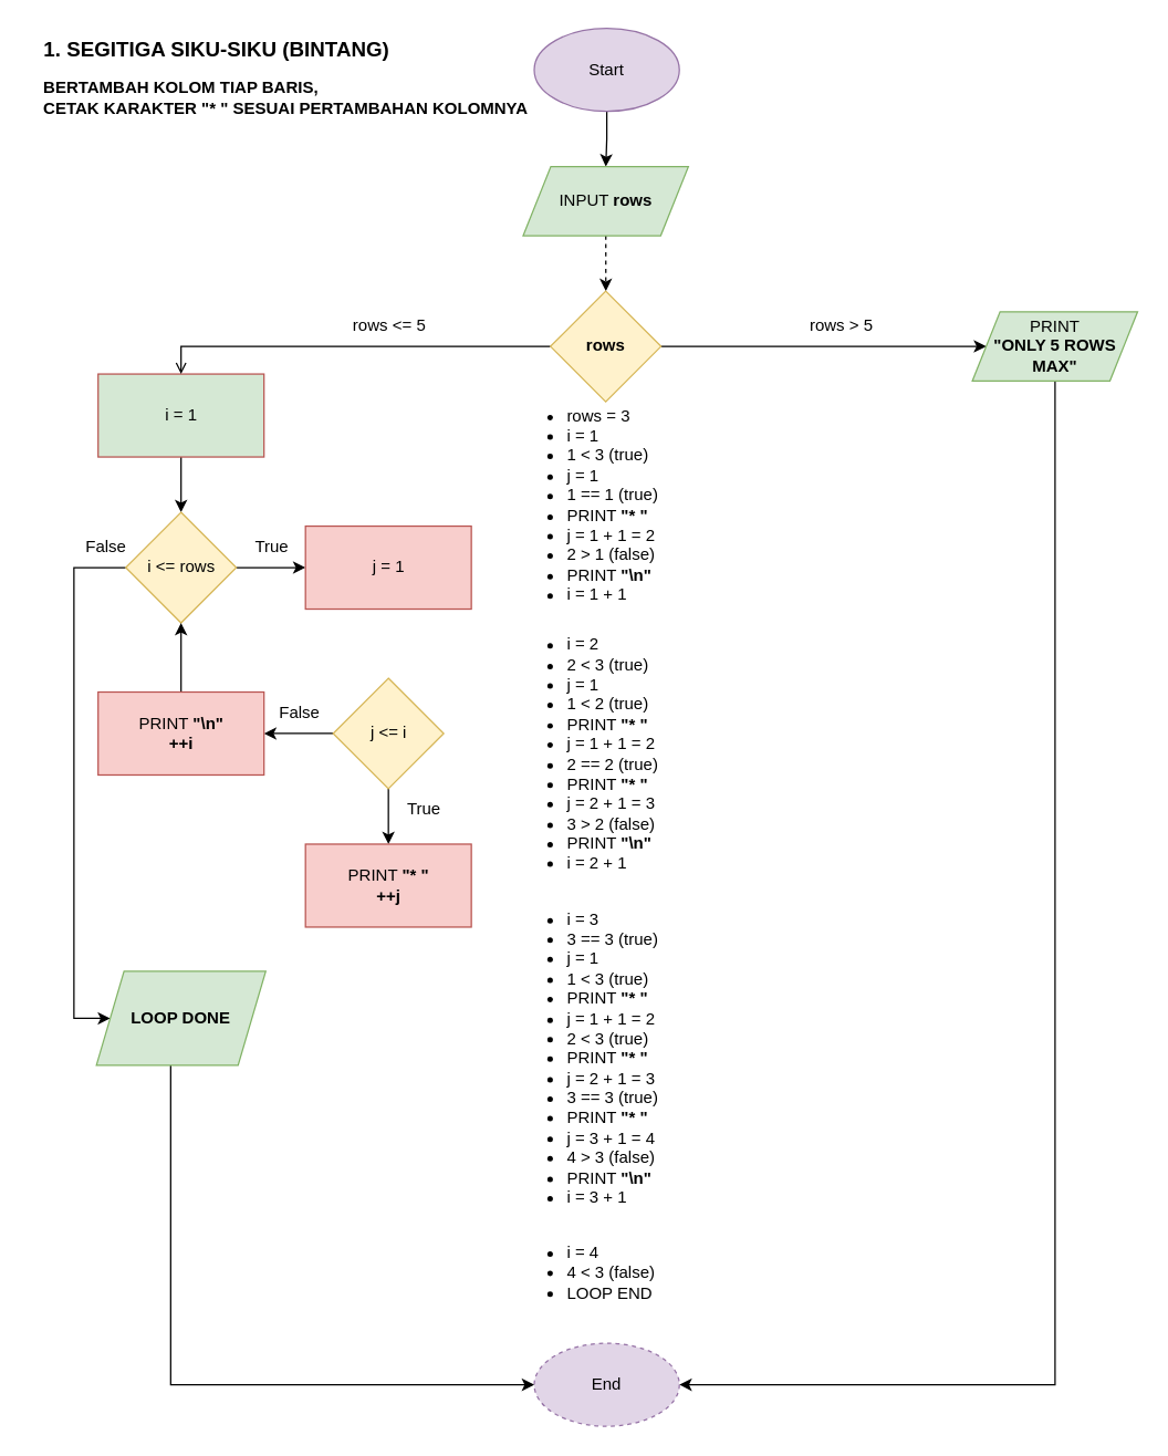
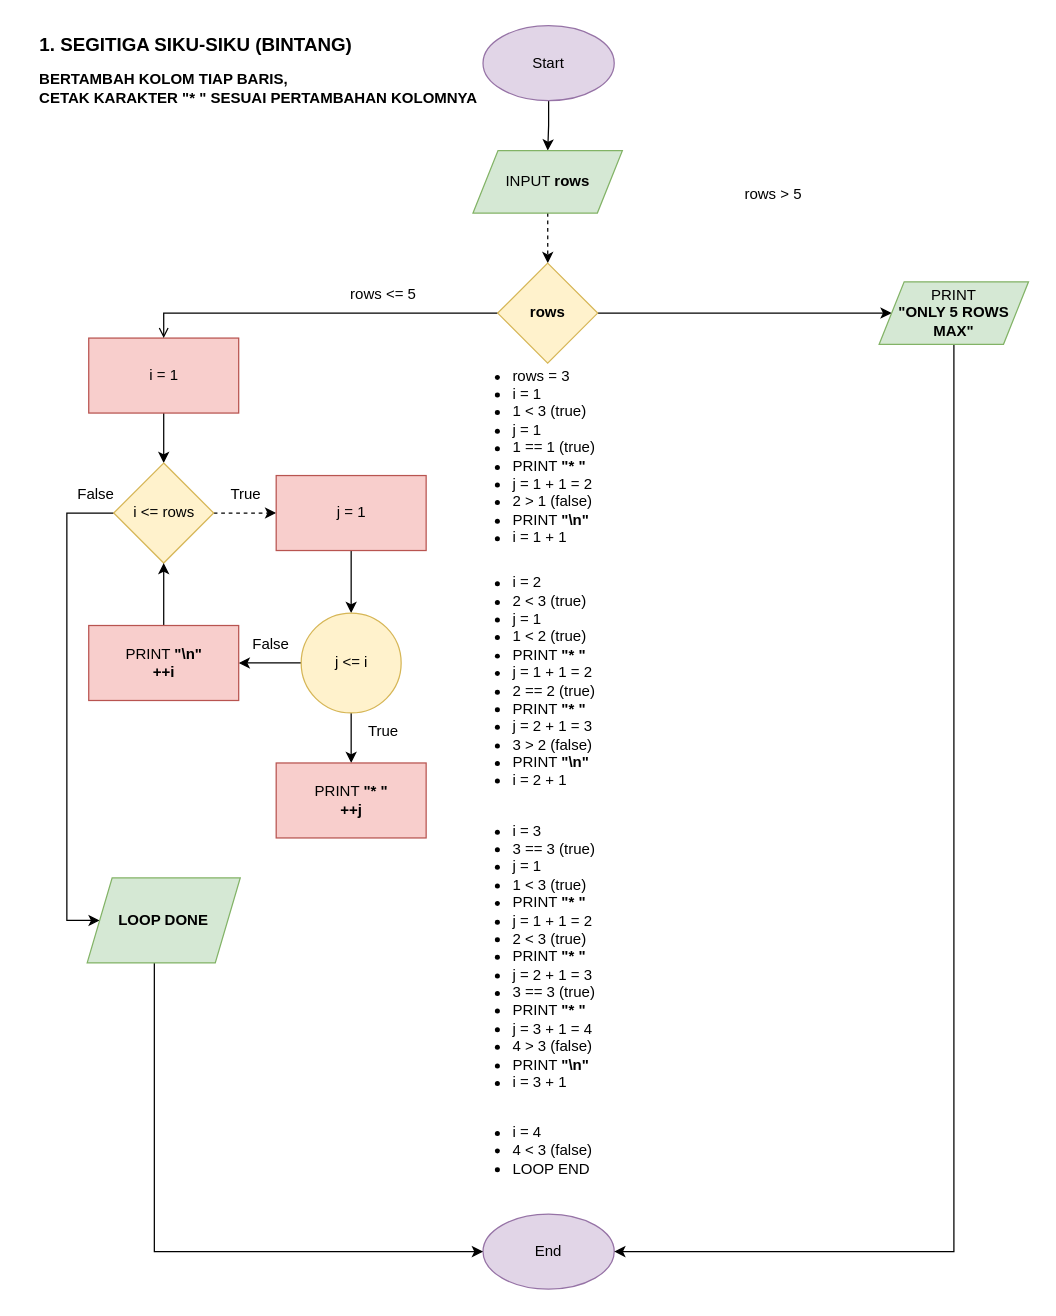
- <mxCell id="31" value="rows &amp;lt;= 5" style="text;html=1;align=center;verticalAlign=middle;resizable=0;points=[];autosize=1;strokeColor=none;fillColor=none;" parent="1" vertex="1"><mxGeometry x="240.5" y="220" width="80" height="30" as="geometry" /></mxCell>
+ <mxCell id="31" value="rows &amp;lt;= 5" style="text;html=1;align=center;verticalAlign=middle;resizable=0;points=[];autosize=1;strokeColor=none;fillColor=none;" parent="1" vertex="1"><mxGeometry x="265.5" y="220" width="80" height="30" as="geometry" /></mxCell>
- <mxCell id="34" value="rows &amp;gt; 5" style="text;html=1;align=center;verticalAlign=middle;resizable=0;points=[];autosize=1;strokeColor=none;fillColor=none;" parent="1" vertex="1"><mxGeometry x="573" y="220" width="70" height="30" as="geometry" /></mxCell>
+ <mxCell id="34" value="rows &amp;gt; 5" style="text;html=1;align=center;verticalAlign=middle;resizable=0;points=[];autosize=1;strokeColor=none;fillColor=none;" parent="1" vertex="1"><mxGeometry x="583" y="140" width="70" height="30" as="geometry" /></mxCell>
- <mxCell id="8" value="i = 1" style="rounded=0;whiteSpace=wrap;html=1;fillColor=#d5e8d4;strokeColor=#b85450;" parent="1" vertex="1"><mxGeometry x="70.5" y="270" width="120" height="60" as="geometry" /></mxCell>
+ <mxCell id="8" value="i = 1" style="rounded=0;whiteSpace=wrap;html=1;fillColor=#f8cecc;strokeColor=#b85450;" parent="1" vertex="1"><mxGeometry x="70.5" y="270" width="120" height="60" as="geometry" /></mxCell>
- <mxCell id="9" value="" style="edgeStyle=orthogonalEdgeStyle;rounded=0;orthogonalLoop=1;jettySize=auto;html=1;" parent="1" source="11" target="13" edge="1"><mxGeometry relative="1" as="geometry" /></mxCell>
+ <mxCell id="9" value="" style="edgeStyle=orthogonalEdgeStyle;rounded=0;orthogonalLoop=1;jettySize=auto;html=1;dashed=1;" parent="1" source="11" target="13" edge="1"><mxGeometry relative="1" as="geometry" /></mxCell>
+ <mxCell id="12" value="" style="edgeStyle=orthogonalEdgeStyle;rounded=0;orthogonalLoop=1;jettySize=auto;html=1;" parent="1" source="13" target="16" edge="1"><mxGeometry relative="1" as="geometry" /></mxCell>
- <mxCell id="16" value="j &amp;lt;= i" style="rhombus;whiteSpace=wrap;html=1;fillColor=#fff2cc;strokeColor=#d6b656;" parent="1" vertex="1"><mxGeometry x="240.5" y="490" width="80" height="80" as="geometry" /></mxCell>
+ <mxCell id="16" value="j &amp;lt;= i" style="ellipse;whiteSpace=wrap;html=1;fillColor=#fff2cc;strokeColor=#d6b656;" parent="1" vertex="1"><mxGeometry x="240.5" y="490" width="80" height="80" as="geometry" /></mxCell>
- <mxCell id="4" value="End" style="ellipse;whiteSpace=wrap;html=1;fillColor=#e1d5e7;strokeColor=#9673a6;dashed=1;" parent="1" vertex="1"><mxGeometry x="386" y="971" width="105" height="60" as="geometry" /></mxCell>
+ <mxCell id="4" value="End" style="ellipse;whiteSpace=wrap;html=1;fillColor=#e1d5e7;strokeColor=#9673a6;" parent="1" vertex="1"><mxGeometry x="386" y="971" width="105" height="60" as="geometry" /></mxCell>
